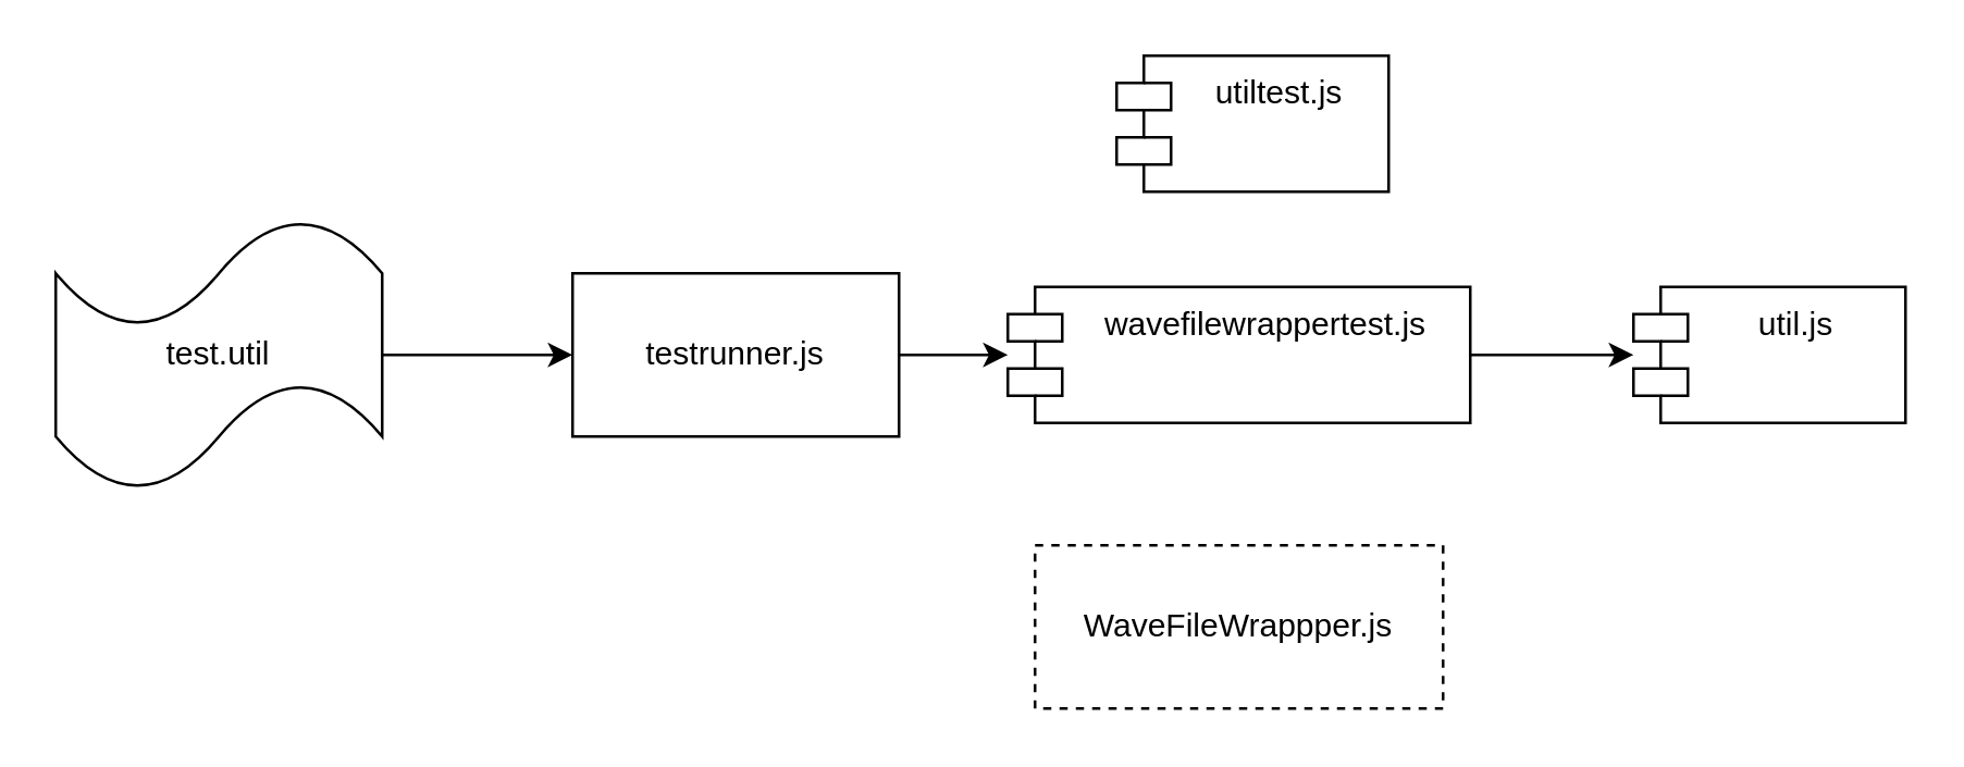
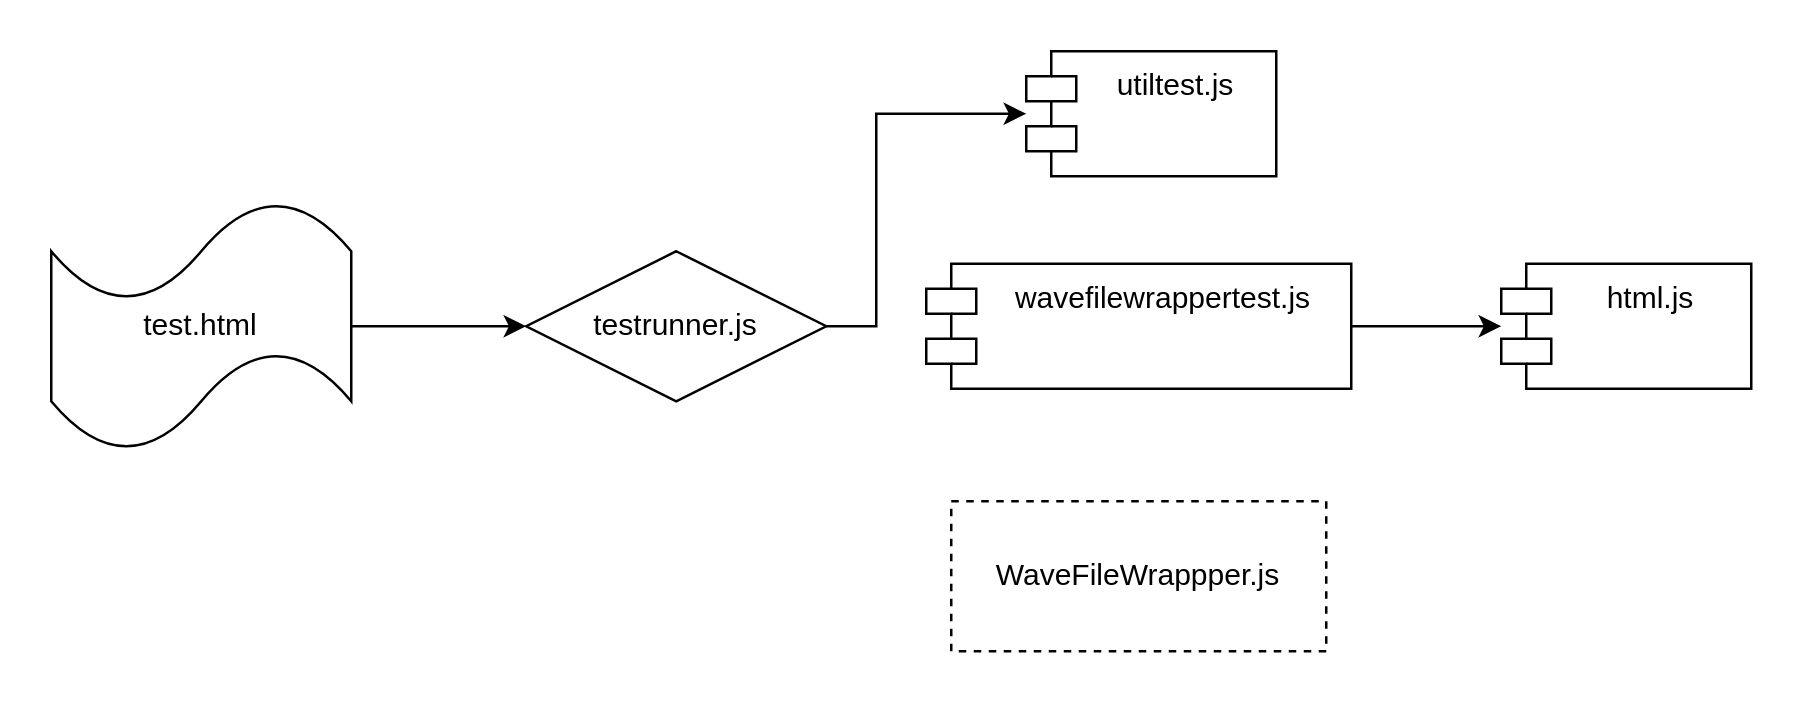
+ <mxCell id="6" style="edgeStyle=orthogonalEdgeStyle;rounded=0;orthogonalLoop=1;jettySize=auto;html=1;" edge="1" parent="1" source="7" target="9"><mxGeometry relative="1" as="geometry"><Array as="points"><mxPoint x="350" y="130" /><mxPoint x="350" y="45" /></Array></mxGeometry></mxCell>
- <mxCell id="4" value="util.js" style="shape=module;align=left;spacingLeft=20;align=center;verticalAlign=top;whiteSpace=wrap;html=1;" vertex="1" parent="1"><mxGeometry x="600" y="105" width="100" height="50" as="geometry" /></mxCell>
+ <mxCell id="4" value="html.js" style="shape=module;align=left;spacingLeft=20;align=center;verticalAlign=top;whiteSpace=wrap;html=1;" vertex="1" parent="1"><mxGeometry x="600" y="105" width="100" height="50" as="geometry" /></mxCell>
- <mxCell id="3" value="test.util" style="shape=tape;whiteSpace=wrap;html=1;" vertex="1" parent="1"><mxGeometry x="20" y="80" width="120" height="100" as="geometry" /></mxCell>
+ <mxCell id="3" value="test.html" style="shape=tape;whiteSpace=wrap;html=1;" vertex="1" parent="1"><mxGeometry x="20" y="80" width="120" height="100" as="geometry" /></mxCell>
- <mxCell id="7" value="testrunner.js" style="rounded=0;whiteSpace=wrap;html=1;" vertex="1" parent="1"><mxGeometry x="210" y="100" width="120" height="60" as="geometry" /></mxCell>
+ <mxCell id="7" value="testrunner.js" style="rhombus;whiteSpace=wrap;html=1;" vertex="1" parent="1"><mxGeometry x="210" y="100" width="120" height="60" as="geometry" /></mxCell>
- <mxCell id="5" style="edgeStyle=orthogonalEdgeStyle;rounded=0;orthogonalLoop=1;jettySize=auto;html=1;" edge="1" parent="1" source="7" target="11"><mxGeometry relative="1" as="geometry" /></mxCell>
